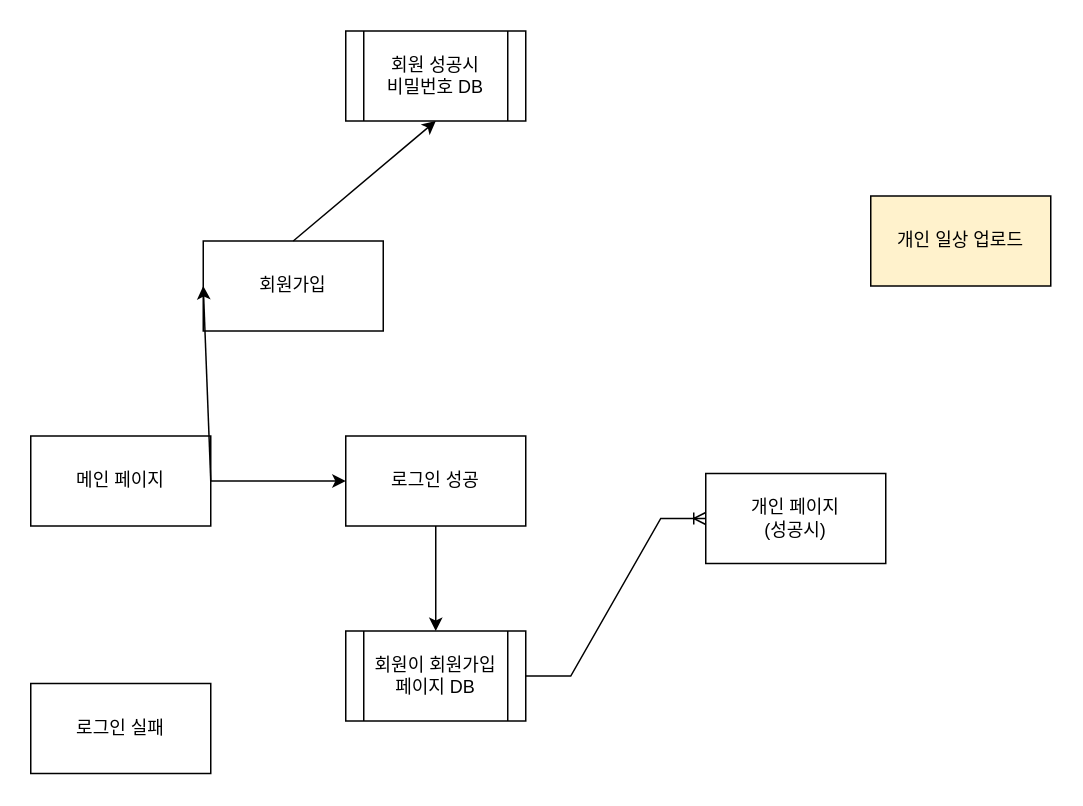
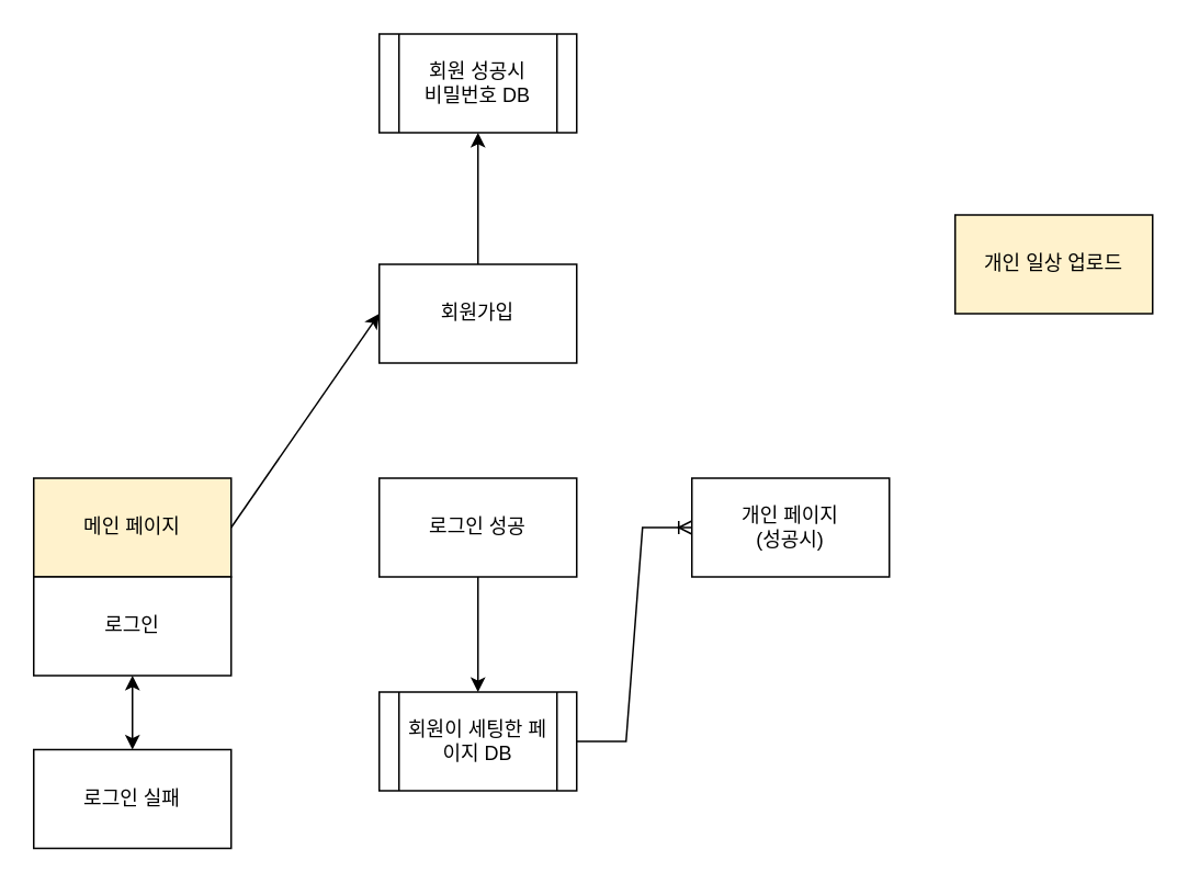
- <mxCell id="3" value="회원가입" style="rounded=0;whiteSpace=wrap;html=1;" vertex="1" parent="1"><mxGeometry x="135" y="160" width="120" height="60" as="geometry" /></mxCell>
+ <mxCell id="3" value="회원가입" style="rounded=0;whiteSpace=wrap;html=1;" vertex="1" parent="1"><mxGeometry x="230" y="160" width="120" height="60" as="geometry" /></mxCell>
- <mxCell id="2" value="메인 페이지" style="rounded=0;whiteSpace=wrap;html=1;" vertex="1" parent="1"><mxGeometry x="20" y="290" width="120" height="60" as="geometry" /></mxCell>
+ <mxCell id="2" value="메인 페이지" style="rounded=0;whiteSpace=wrap;html=1;fillColor=#fff2cc;" vertex="1" parent="1"><mxGeometry x="20" y="290" width="120" height="60" as="geometry" /></mxCell>
- <mxCell id="8" value="" style="endArrow=classic;html=1;rounded=0;entryX=0;entryY=0.5;entryDx=0;entryDy=0;exitX=1;exitY=0.5;exitDx=0;exitDy=0;" edge="1" parent="1" source="2" target="5"><mxGeometry width="50" height="50" relative="1" as="geometry"><mxPoint x="350" y="320" as="sourcePoint" /><mxPoint x="370" y="270" as="targetPoint" /></mxGeometry></mxCell>
- <mxCell id="13" value="개인 페이지&lt;br&gt;(성공시)" style="rounded=0;whiteSpace=wrap;html=1;" vertex="1" parent="1"><mxGeometry x="470" y="315" width="120" height="60" as="geometry" /></mxCell>
+ <mxCell id="13" value="개인 페이지&lt;br&gt;(성공시)" style="rounded=0;whiteSpace=wrap;html=1;" vertex="1" parent="1"><mxGeometry x="420" y="290" width="120" height="60" as="geometry" /></mxCell>
+ <mxCell id="4" value="로그인" style="rounded=0;whiteSpace=wrap;html=1;" vertex="1" parent="1"><mxGeometry x="20" y="350" width="120" height="60" as="geometry" /></mxCell>
+ <mxCell id="7" value="" style="endArrow=classic;startArrow=classic;html=1;rounded=0;entryX=0.5;entryY=1;entryDx=0;entryDy=0;exitX=0.5;exitY=0;exitDx=0;exitDy=0;" edge="1" parent="1" source="6" target="4"><mxGeometry width="50" height="50" relative="1" as="geometry"><mxPoint x="150" y="330" as="sourcePoint" /><mxPoint x="210" y="330" as="targetPoint" /><Array as="points" /></mxGeometry></mxCell>
- <mxCell id="12" value="회원이 회원가입 페이지&amp;nbsp;DB" style="shape=process;whiteSpace=wrap;html=1;backgroundOutline=1;" vertex="1" parent="1"><mxGeometry x="230" y="420" width="120" height="60" as="geometry" /></mxCell>
+ <mxCell id="12" value="회원이 세팅한 페이지&amp;nbsp;DB" style="shape=process;whiteSpace=wrap;html=1;backgroundOutline=1;" vertex="1" parent="1"><mxGeometry x="230" y="420" width="120" height="60" as="geometry" /></mxCell>
